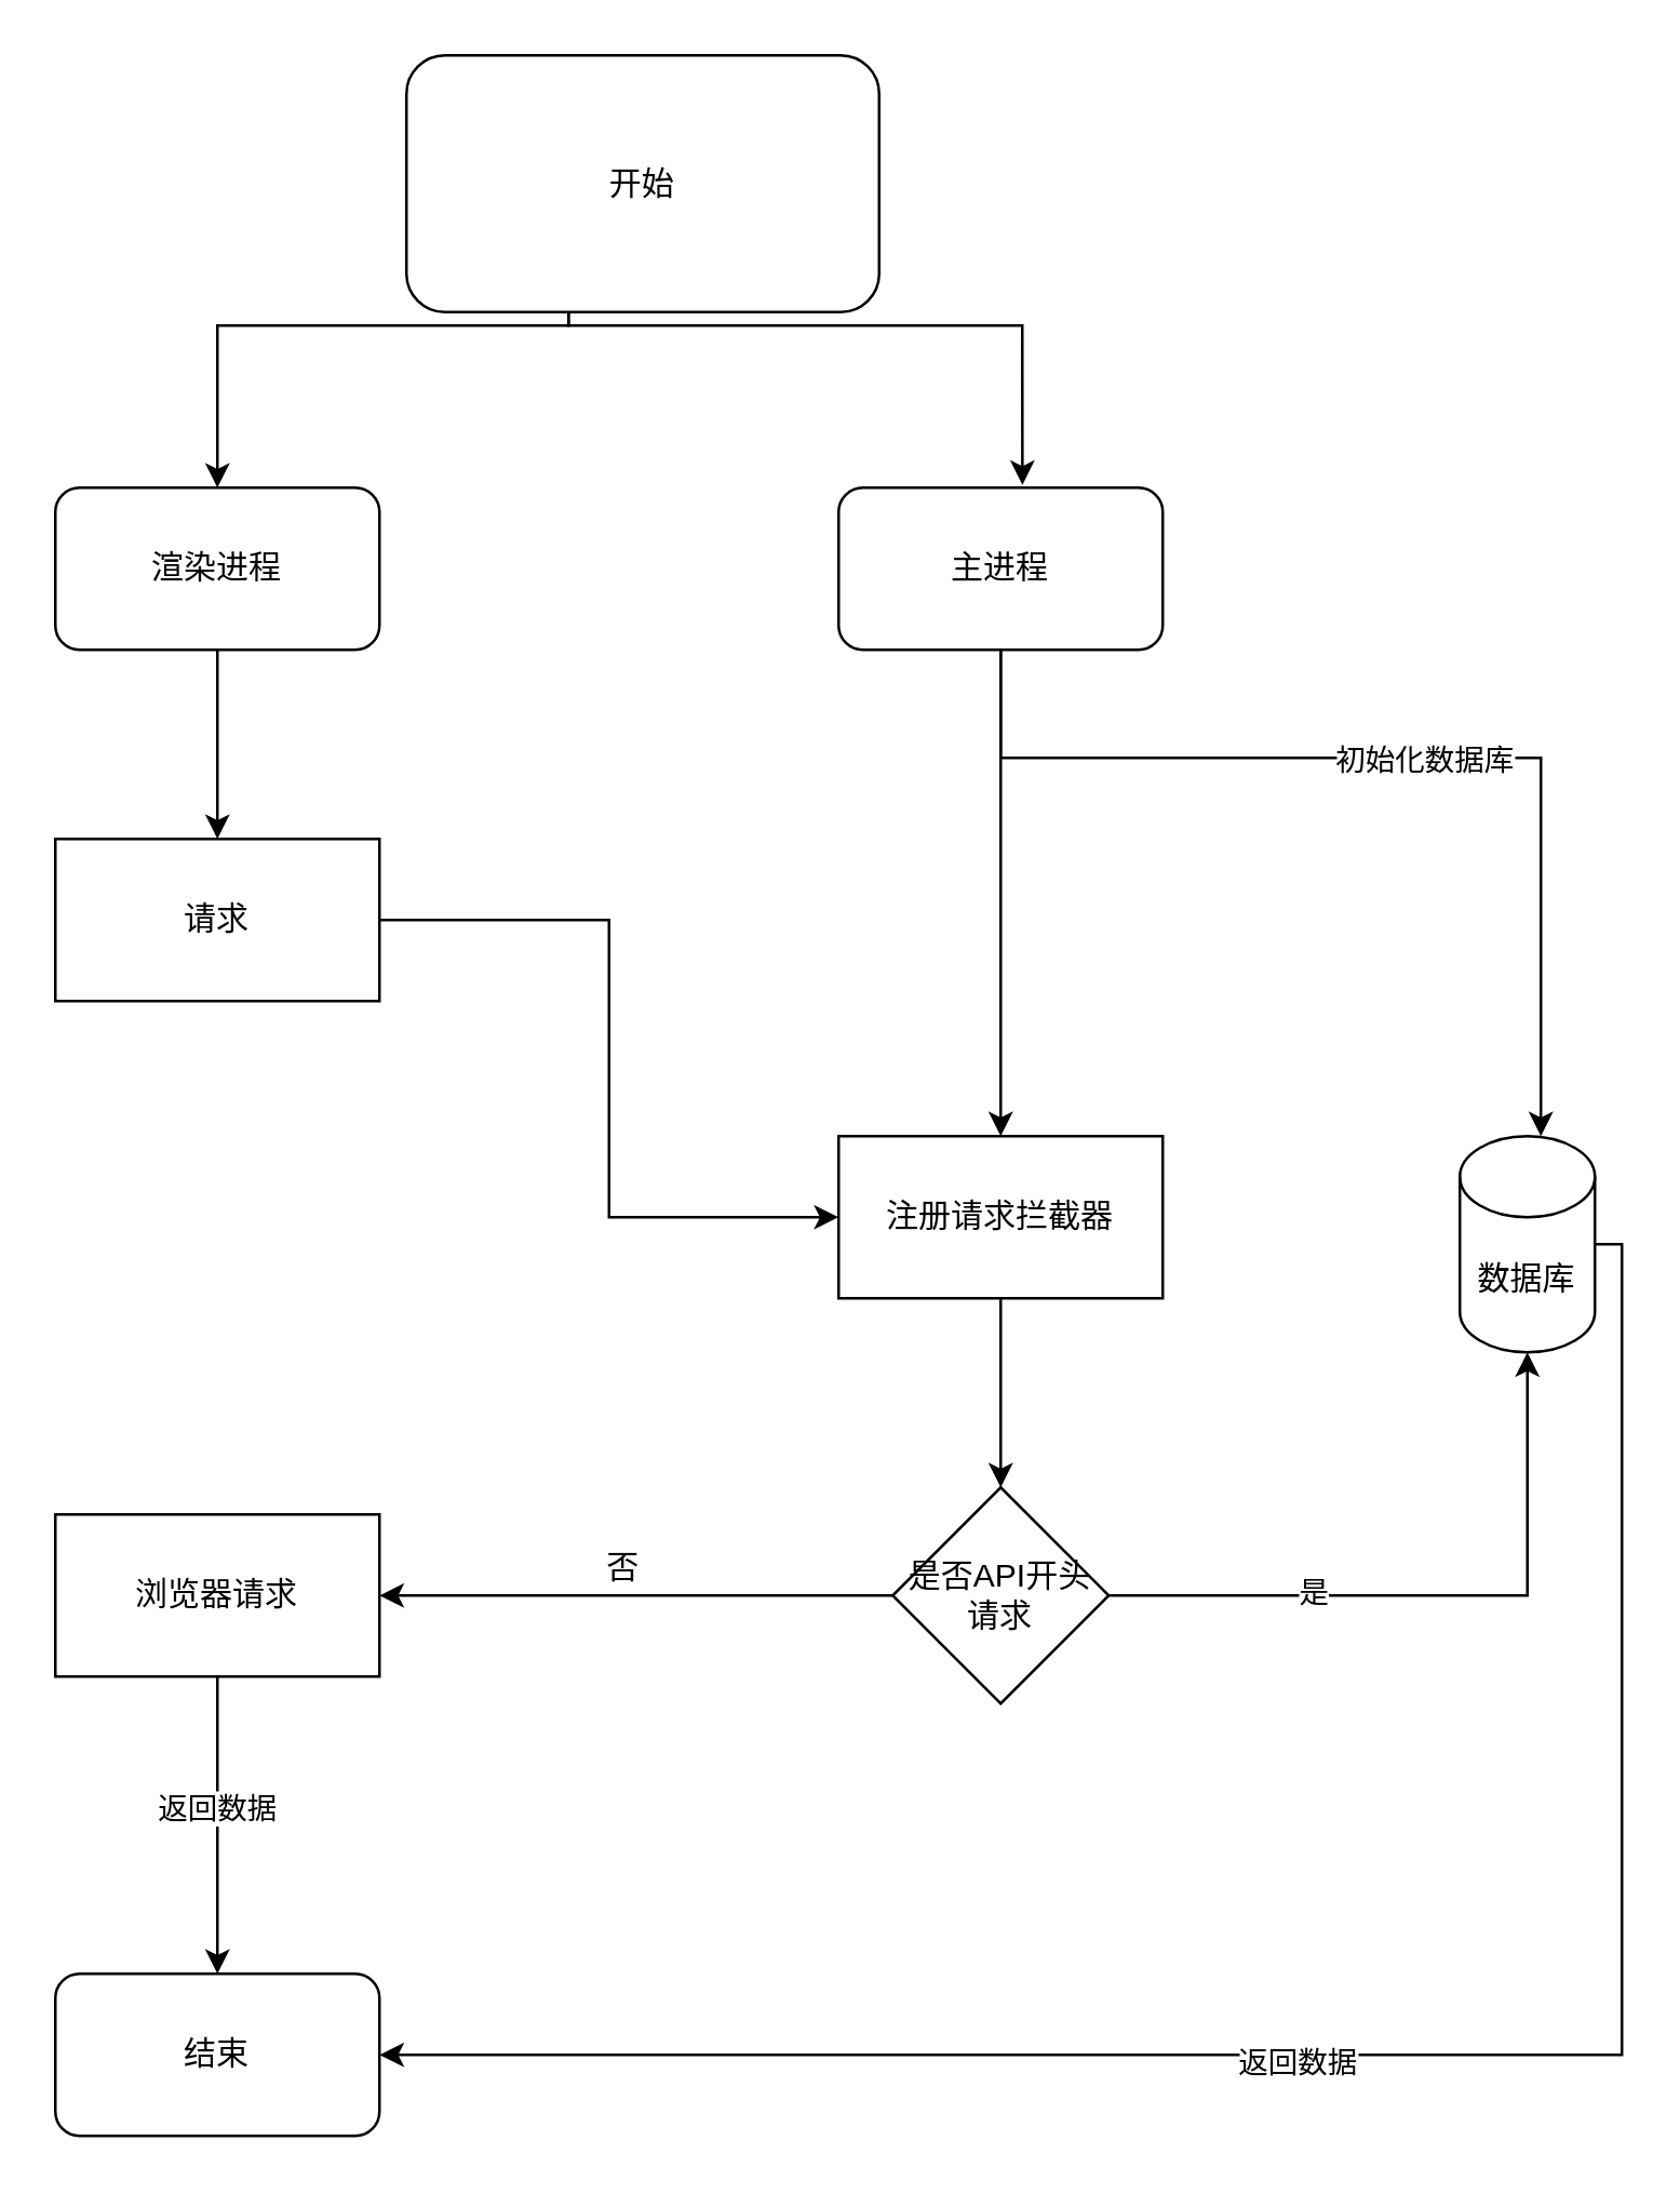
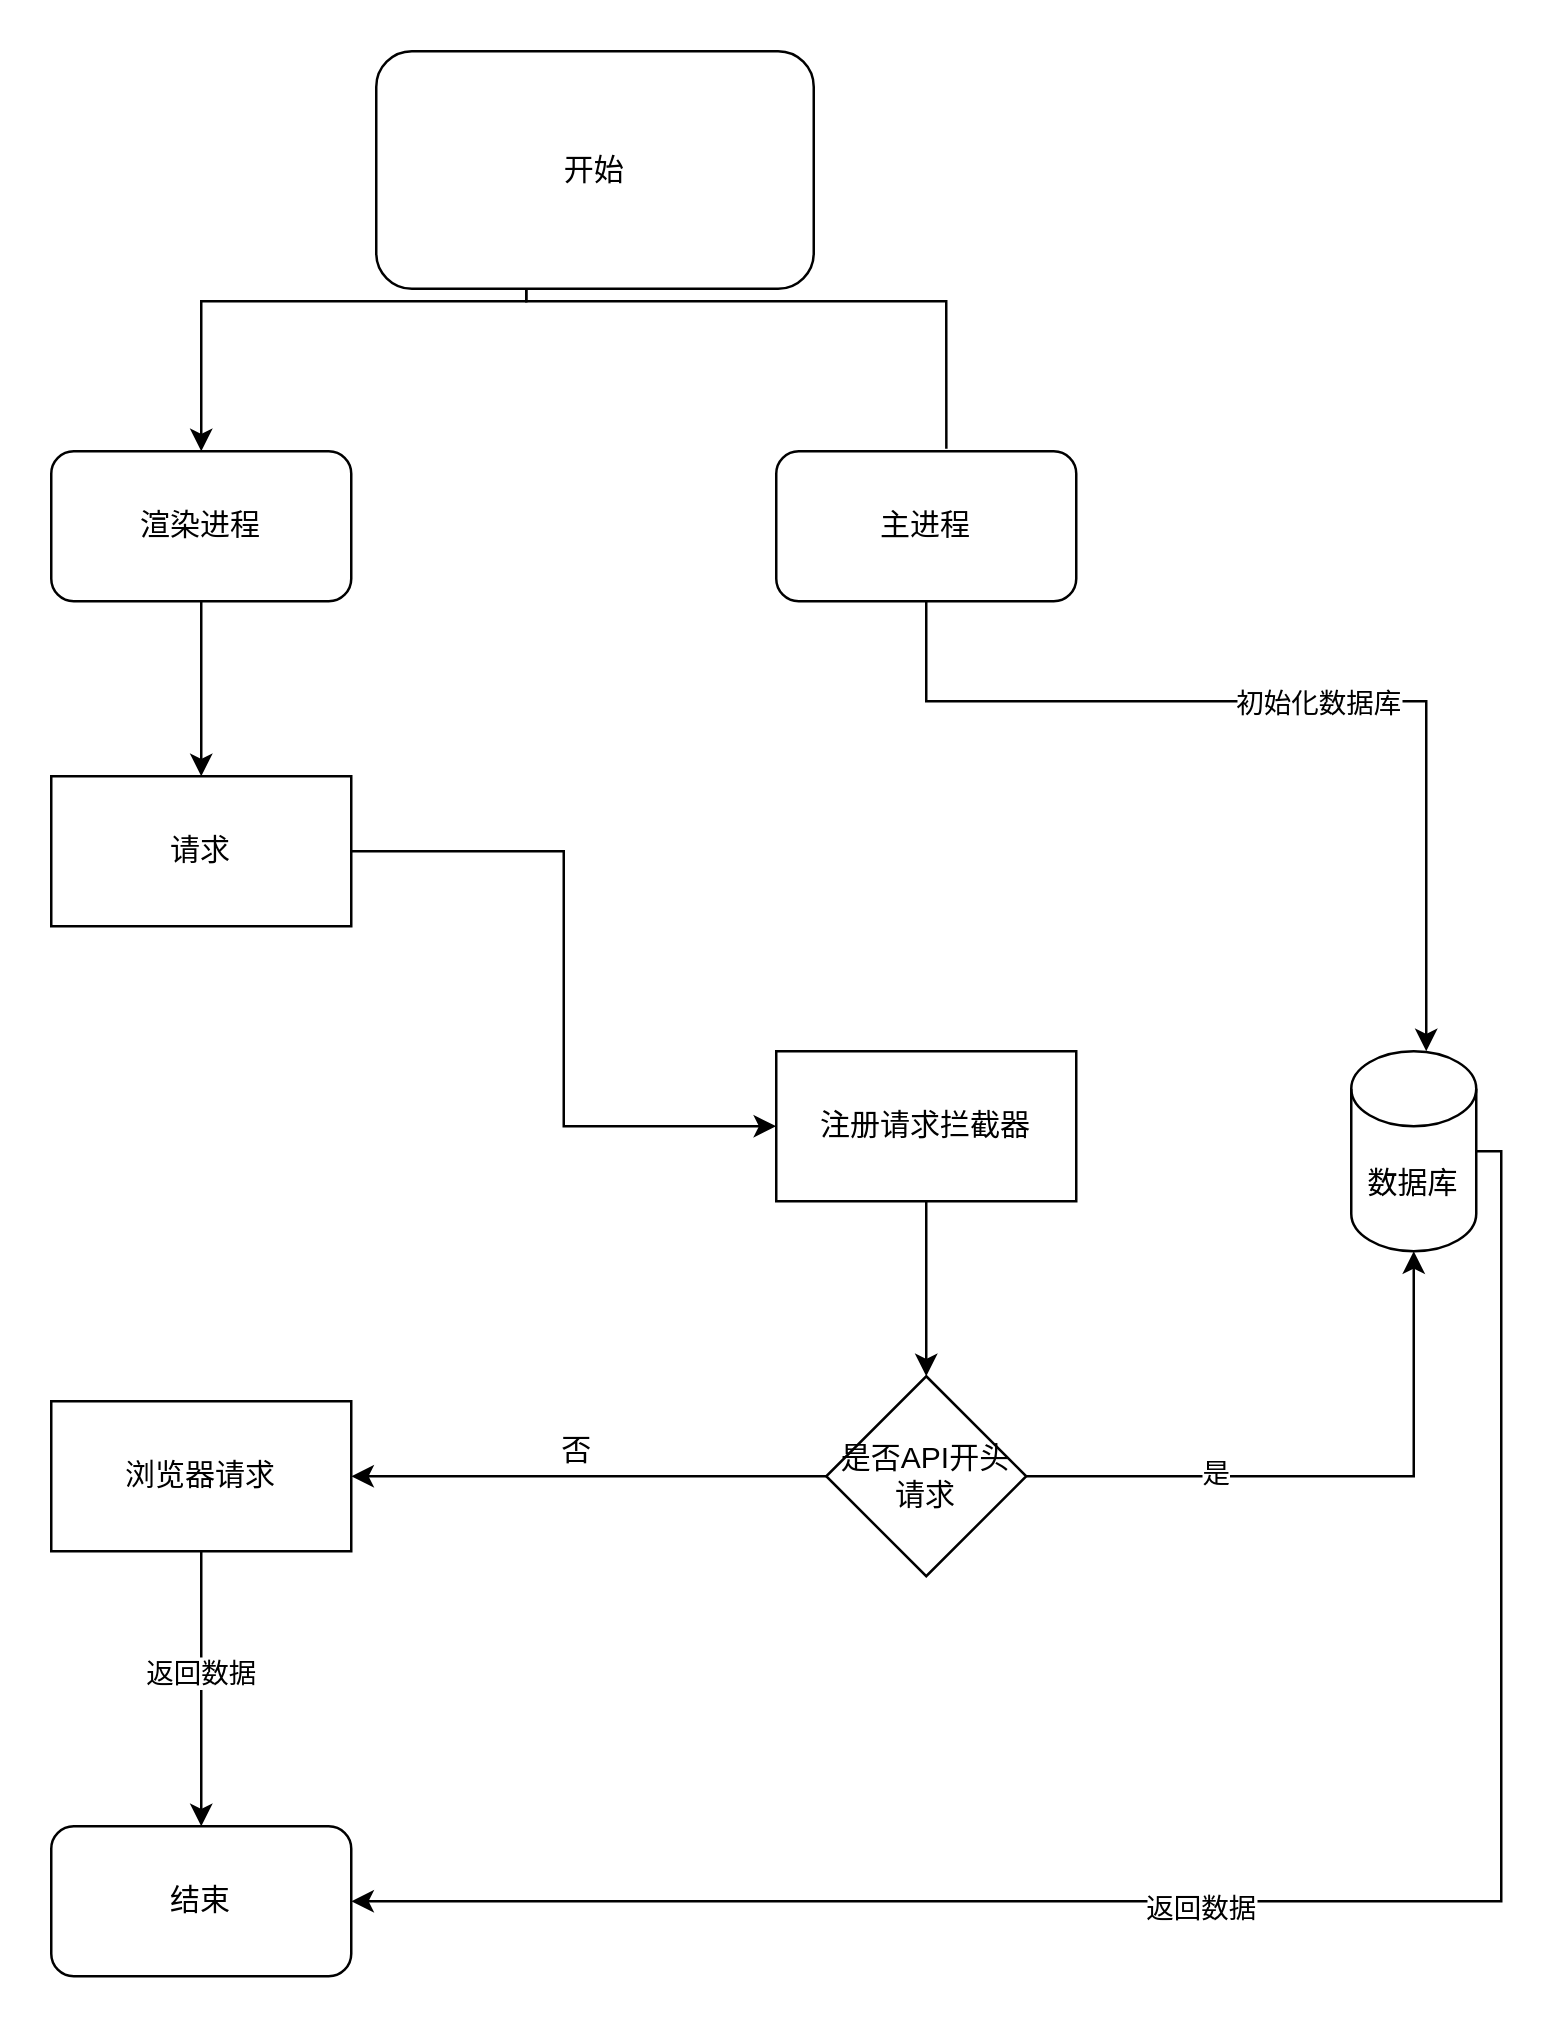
- <mxCell id="3" style="edgeStyle=orthogonalEdgeStyle;rounded=0;orthogonalLoop=1;jettySize=auto;html=1;entryX=0.567;entryY=-0.017;entryDx=0;entryDy=0;entryPerimeter=0;" parent="1" source="4" target="10" edge="1"><mxGeometry relative="1" as="geometry"><Array as="points"><mxPoint x="210" y="120" /><mxPoint x="378" y="120" /></Array></mxGeometry></mxCell>
+ <mxCell id="3" style="edgeStyle=orthogonalEdgeStyle;rounded=0;orthogonalLoop=1;jettySize=auto;html=1;entryX=0.567;entryY=-0.017;entryDx=0;entryDy=0;entryPerimeter=0;endArrow=none;" parent="1" source="4" target="10" edge="1"><mxGeometry relative="1" as="geometry"><Array as="points"><mxPoint x="210" y="120" /><mxPoint x="378" y="120" /></Array></mxGeometry></mxCell>
- <mxCell id="7" style="edgeStyle=orthogonalEdgeStyle;rounded=0;orthogonalLoop=1;jettySize=auto;html=1;entryX=0.5;entryY=0;entryDx=0;entryDy=0;" edge="1" parent="1" source="10" target="12"><mxGeometry relative="1" as="geometry" /></mxCell>
